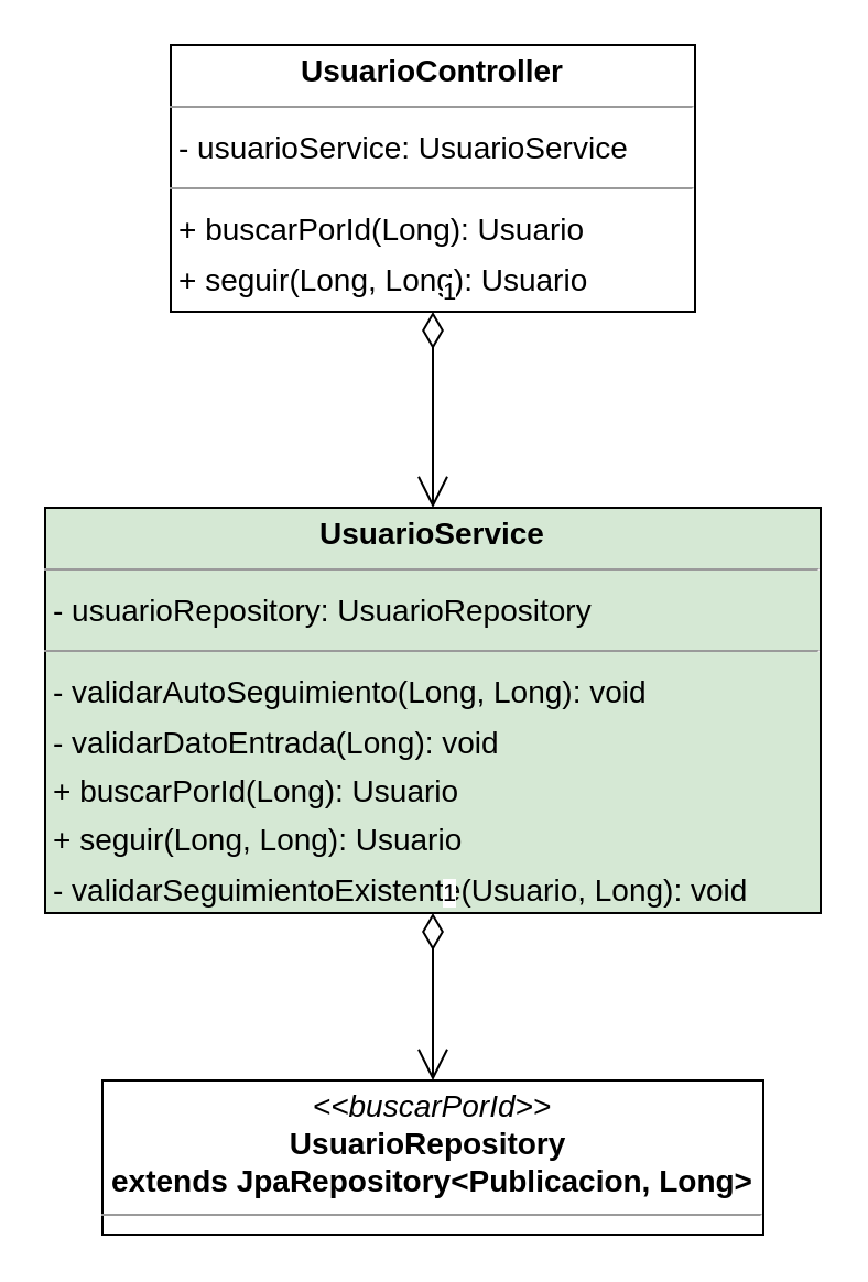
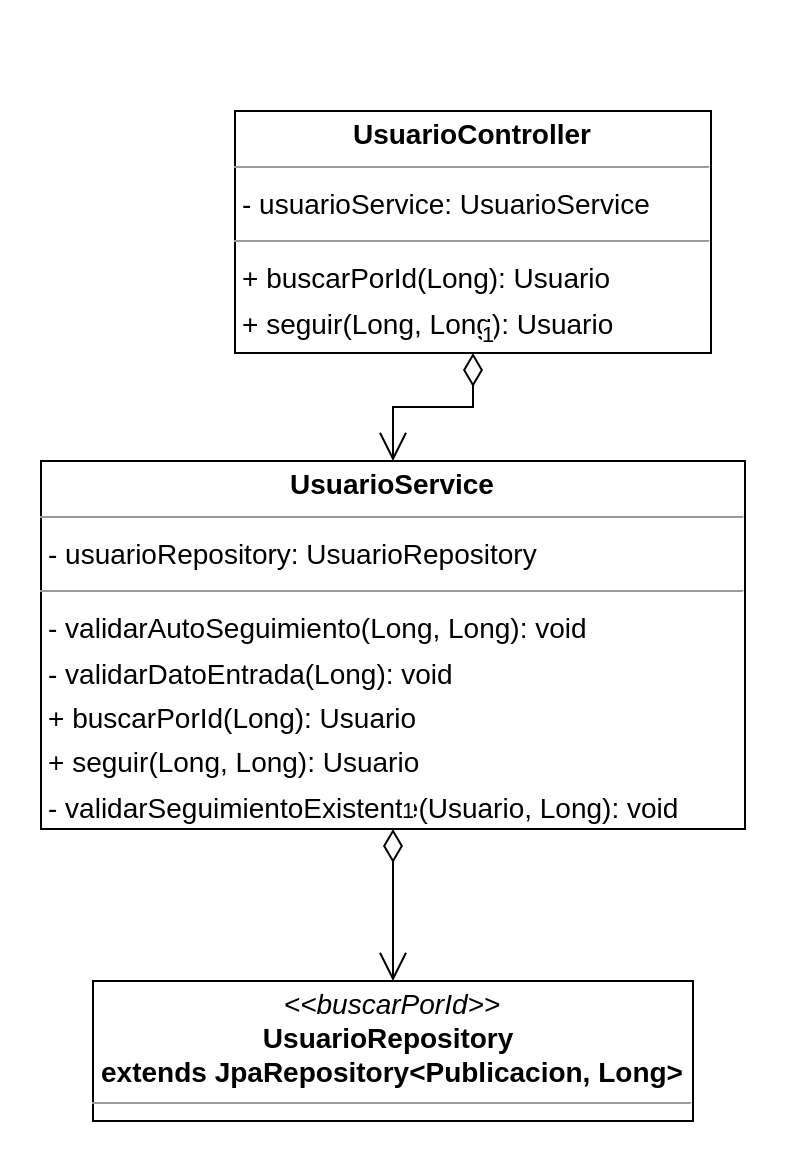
- <mxCell id="2" value="&lt;p style=&quot;margin:0px;margin-top:4px;text-align:center;&quot;&gt;&lt;b&gt;UsuarioController&lt;/b&gt;&lt;/p&gt;&lt;hr size=&quot;1&quot;/&gt;&lt;p style=&quot;margin:0 0 0 4px;line-height:1.6;&quot;&gt;- usuarioService: UsuarioService&lt;/p&gt;&lt;hr size=&quot;1&quot;/&gt;&lt;p style=&quot;margin:0 0 0 4px;line-height:1.6;&quot;&gt;+ buscarPorId(Long): Usuario&lt;br/&gt;+ seguir(Long, Long): Usuario&lt;/p&gt;" style="verticalAlign=top;align=left;overflow=fill;fontSize=14;fontFamily=Helvetica;html=1;rounded=0;shadow=0;comic=0;labelBackgroundColor=none;strokeWidth=1;" parent="1" vertex="1"><mxGeometry x="77" y="20" width="238" height="121" as="geometry" /></mxCell>
+ <mxCell id="2" value="&lt;p style=&quot;margin:0px;margin-top:4px;text-align:center;&quot;&gt;&lt;b&gt;UsuarioController&lt;/b&gt;&lt;/p&gt;&lt;hr size=&quot;1&quot;/&gt;&lt;p style=&quot;margin:0 0 0 4px;line-height:1.6;&quot;&gt;- usuarioService: UsuarioService&lt;/p&gt;&lt;hr size=&quot;1&quot;/&gt;&lt;p style=&quot;margin:0 0 0 4px;line-height:1.6;&quot;&gt;+ buscarPorId(Long): Usuario&lt;br/&gt;+ seguir(Long, Long): Usuario&lt;/p&gt;" style="verticalAlign=top;align=left;overflow=fill;fontSize=14;fontFamily=Helvetica;html=1;rounded=0;shadow=0;comic=0;labelBackgroundColor=none;strokeWidth=1;" parent="1" vertex="1"><mxGeometry x="117" y="55" width="238" height="121" as="geometry" /></mxCell>
- <mxCell id="4" value="&lt;p style=&quot;margin:0px;margin-top:4px;text-align:center;&quot;&gt;&lt;b&gt;UsuarioService&lt;/b&gt;&lt;/p&gt;&lt;hr size=&quot;1&quot;/&gt;&lt;p style=&quot;margin:0 0 0 4px;line-height:1.6;&quot;&gt;- usuarioRepository: UsuarioRepository&lt;/p&gt;&lt;hr size=&quot;1&quot;/&gt;&lt;p style=&quot;margin:0 0 0 4px;line-height:1.6;&quot;&gt;- validarAutoSeguimiento(Long, Long): void&lt;br/&gt;- validarDatoEntrada(Long): void&lt;br/&gt;+ buscarPorId(Long): Usuario&lt;br/&gt;+ seguir(Long, Long): Usuario&lt;br/&gt;- validarSeguimientoExistente(Usuario, Long): void&lt;/p&gt;" style="verticalAlign=top;align=left;overflow=fill;fontSize=14;fontFamily=Helvetica;html=1;rounded=0;shadow=0;comic=0;labelBackgroundColor=none;strokeWidth=1;fillColor=#d5e8d4;" parent="1" vertex="1"><mxGeometry x="20" y="230" width="352" height="184" as="geometry" /></mxCell>
+ <mxCell id="4" value="&lt;p style=&quot;margin:0px;margin-top:4px;text-align:center;&quot;&gt;&lt;b&gt;UsuarioService&lt;/b&gt;&lt;/p&gt;&lt;hr size=&quot;1&quot;/&gt;&lt;p style=&quot;margin:0 0 0 4px;line-height:1.6;&quot;&gt;- usuarioRepository: UsuarioRepository&lt;/p&gt;&lt;hr size=&quot;1&quot;/&gt;&lt;p style=&quot;margin:0 0 0 4px;line-height:1.6;&quot;&gt;- validarAutoSeguimiento(Long, Long): void&lt;br/&gt;- validarDatoEntrada(Long): void&lt;br/&gt;+ buscarPorId(Long): Usuario&lt;br/&gt;+ seguir(Long, Long): Usuario&lt;br/&gt;- validarSeguimientoExistente(Usuario, Long): void&lt;/p&gt;" style="verticalAlign=top;align=left;overflow=fill;fontSize=14;fontFamily=Helvetica;html=1;rounded=0;shadow=0;comic=0;labelBackgroundColor=none;strokeWidth=1;" parent="1" vertex="1"><mxGeometry x="20" y="230" width="352" height="184" as="geometry" /></mxCell>
